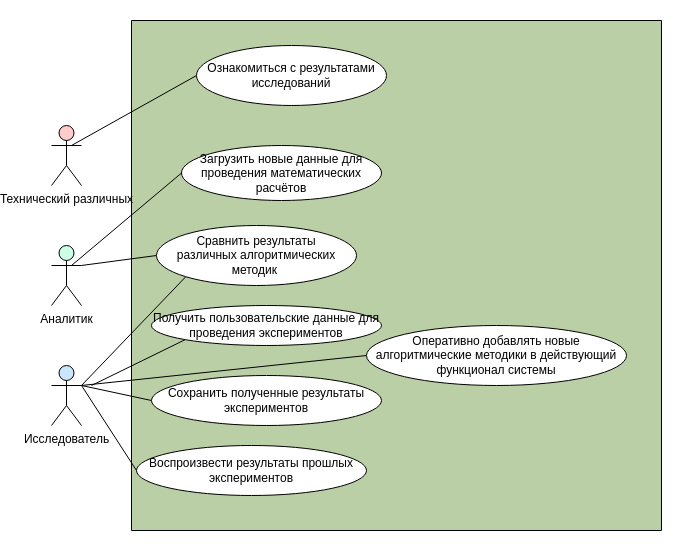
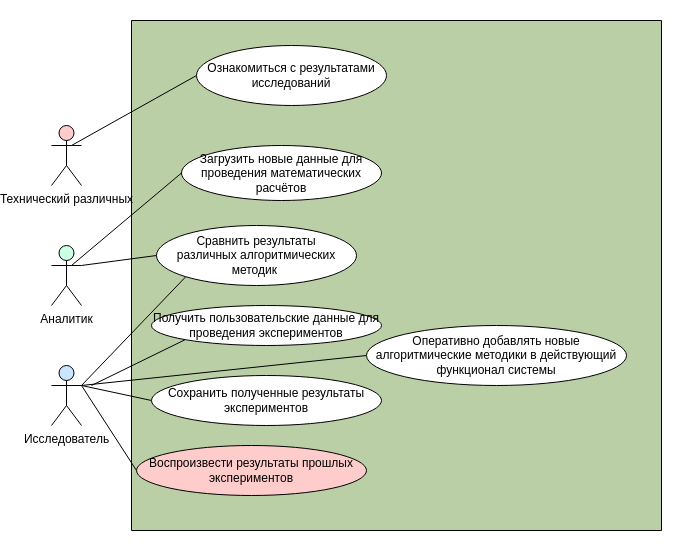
- <mxCell id="20" value="Воспроизвести результаты прошлых экспериментов" style="ellipse;whiteSpace=wrap;html=1;fillColor=#FFFFFF;" vertex="1" parent="1"><mxGeometry x="105" y="445" width="230" height="50" as="geometry" /></mxCell>
+ <mxCell id="20" value="Воспроизвести результаты прошлых экспериментов" style="ellipse;whiteSpace=wrap;html=1;fillColor=#ffcccc;" vertex="1" parent="1"><mxGeometry x="105" y="445" width="230" height="50" as="geometry" /></mxCell>
